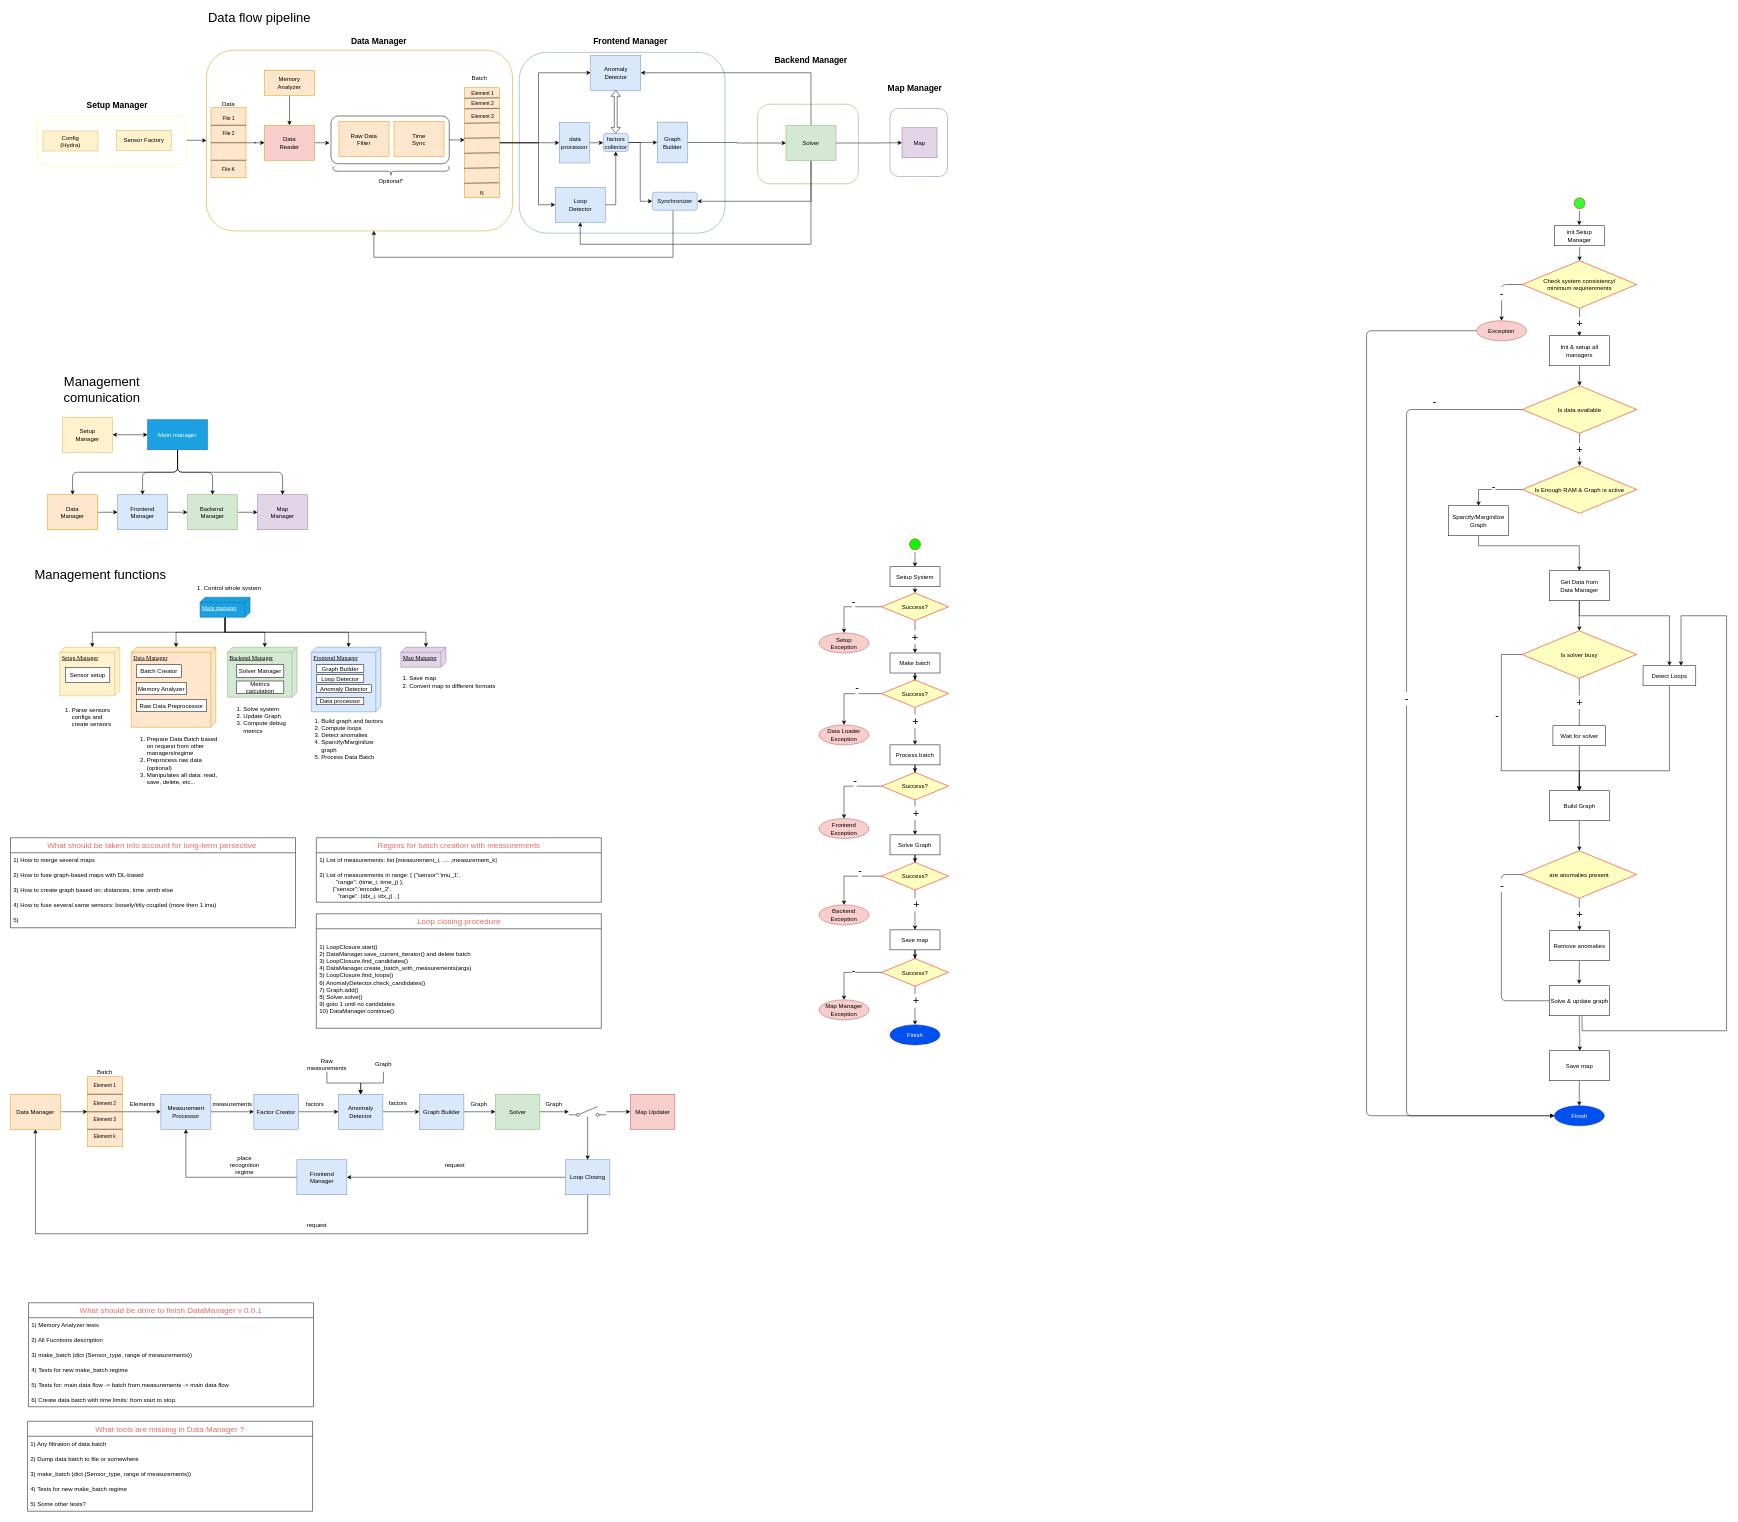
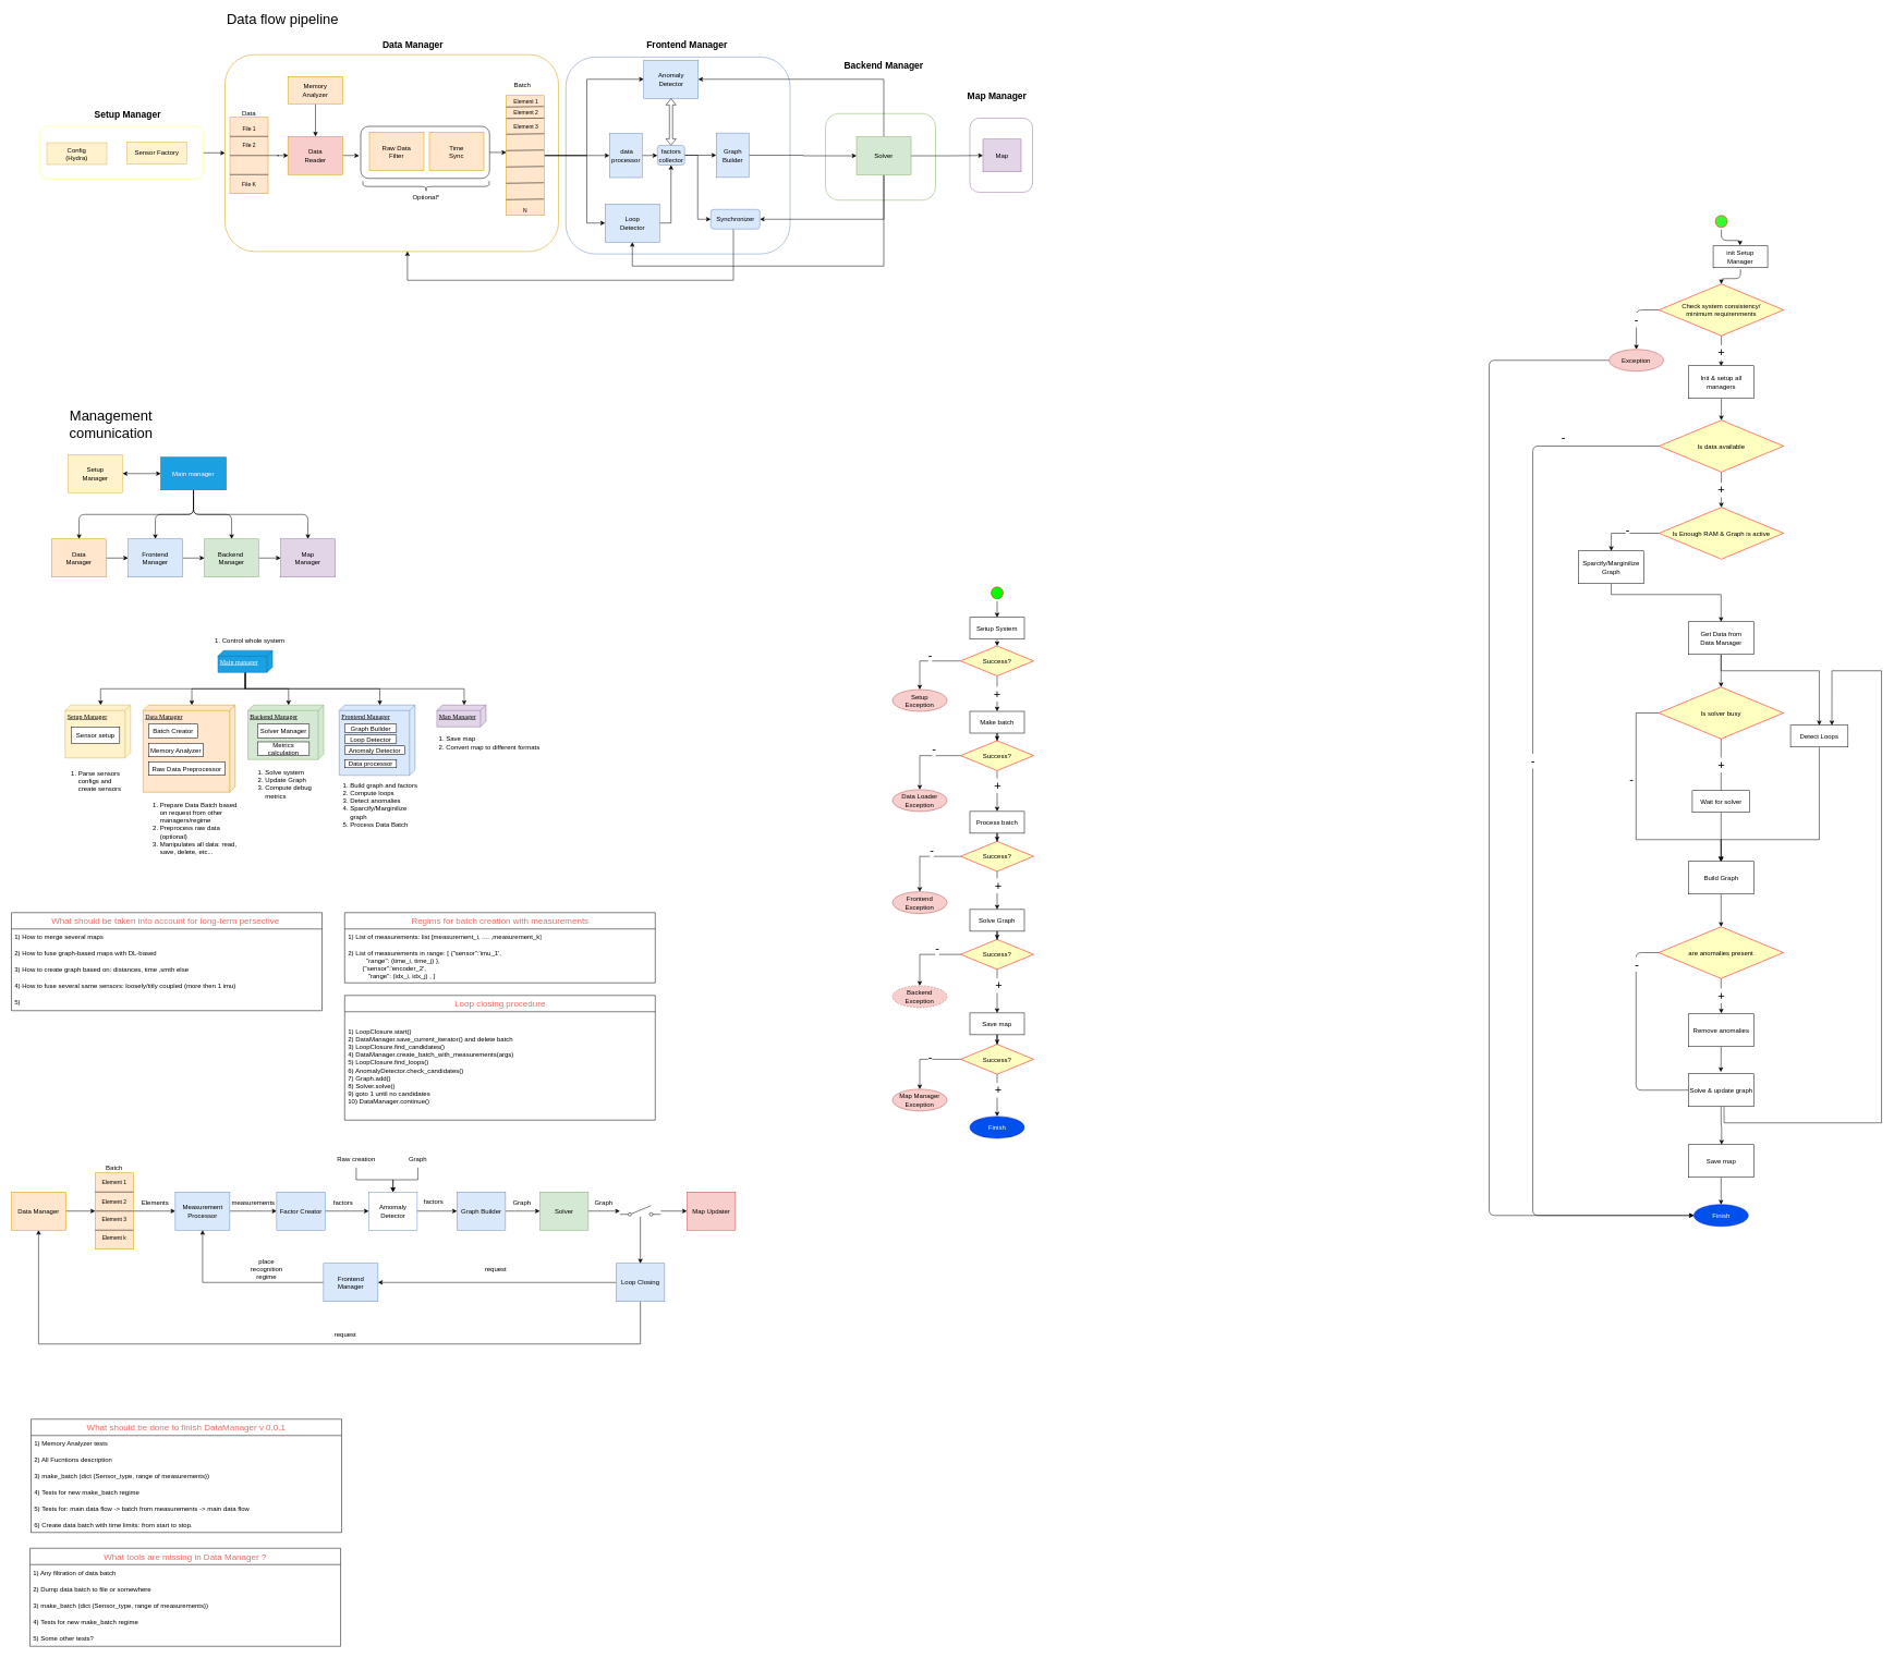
- <mxCell id="93" value="init Setup Manager" style="whiteSpace=wrap;html=1;align=center;" parent="1" vertex="1"><mxGeometry x="3108.14" y="451" width="100" height="40" as="geometry" /></mxCell>
+ <mxCell id="93" value="init Setup Manager" style="whiteSpace=wrap;html=1;align=center;" parent="1" vertex="1"><mxGeometry x="3143.14" y="451" width="100" height="40" as="geometry" /></mxCell>
- <mxCell id="77" value="&lt;span style=&quot;font-size: 26px;&quot;&gt;Management functions&lt;/span&gt;" style="text;html=1;strokeColor=none;fillColor=none;align=center;verticalAlign=middle;whiteSpace=wrap;rounded=0;" parent="1" vertex="1"><mxGeometry x="54.12" y="1134" width="291.5" height="30" as="geometry" /></mxCell>
- <mxCell id="167" value="Backend&lt;br&gt;Exception" style="ellipse;whiteSpace=wrap;html=1;align=center;fillColor=#f8cecc;strokeColor=#b85450;" parent="1" vertex="1"><mxGeometry x="1637" y="1809.25" width="100" height="40" as="geometry" /></mxCell>
+ <mxCell id="167" value="Backend&lt;br&gt;Exception" style="ellipse;whiteSpace=wrap;html=1;align=center;fillColor=#f8cecc;strokeColor=#b85450;dashed=1;" parent="1" vertex="1"><mxGeometry x="1637" y="1809.25" width="100" height="40" as="geometry" /></mxCell>
- <mxCell id="243" value="Raw measurements" style="text;html=1;strokeColor=none;fillColor=none;align=center;verticalAlign=middle;whiteSpace=wrap;rounded=0;" parent="1" vertex="1"><mxGeometry x="598.75" y="2113" width="108" height="30" as="geometry" /></mxCell>
+ <mxCell id="243" value="Raw creation" style="text;html=1;strokeColor=none;fillColor=none;align=center;verticalAlign=middle;whiteSpace=wrap;rounded=0;" parent="1" vertex="1"><mxGeometry x="598.75" y="2113" width="108" height="30" as="geometry" /></mxCell>
- <mxCell id="217" value="&lt;div&gt;Amomaly Detector&lt;/div&gt;" style="rounded=0;whiteSpace=wrap;html=1;fillColor=#dae8fc;strokeColor=#6c8ebf;" parent="1" vertex="1"><mxGeometry x="675.75" y="2188" width="89" height="70" as="geometry" /></mxCell>
+ <mxCell id="217" value="&lt;div&gt;Amomaly Detector&lt;/div&gt;" style="rounded=0;whiteSpace=wrap;html=1;fillColor=#ffffff;strokeColor=#6c8ebf;" parent="1" vertex="1"><mxGeometry x="675.75" y="2188" width="89" height="70" as="geometry" /></mxCell>
